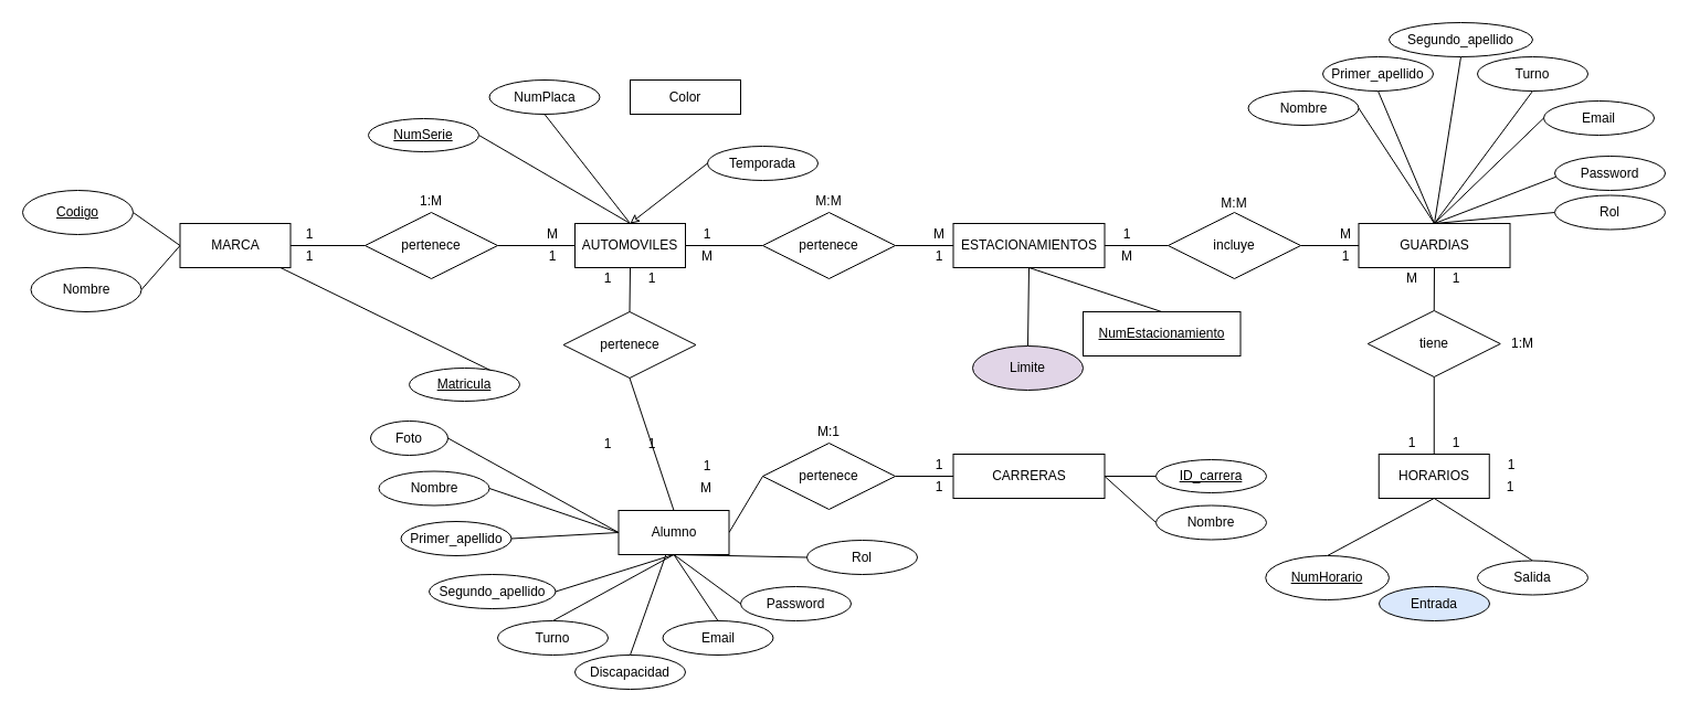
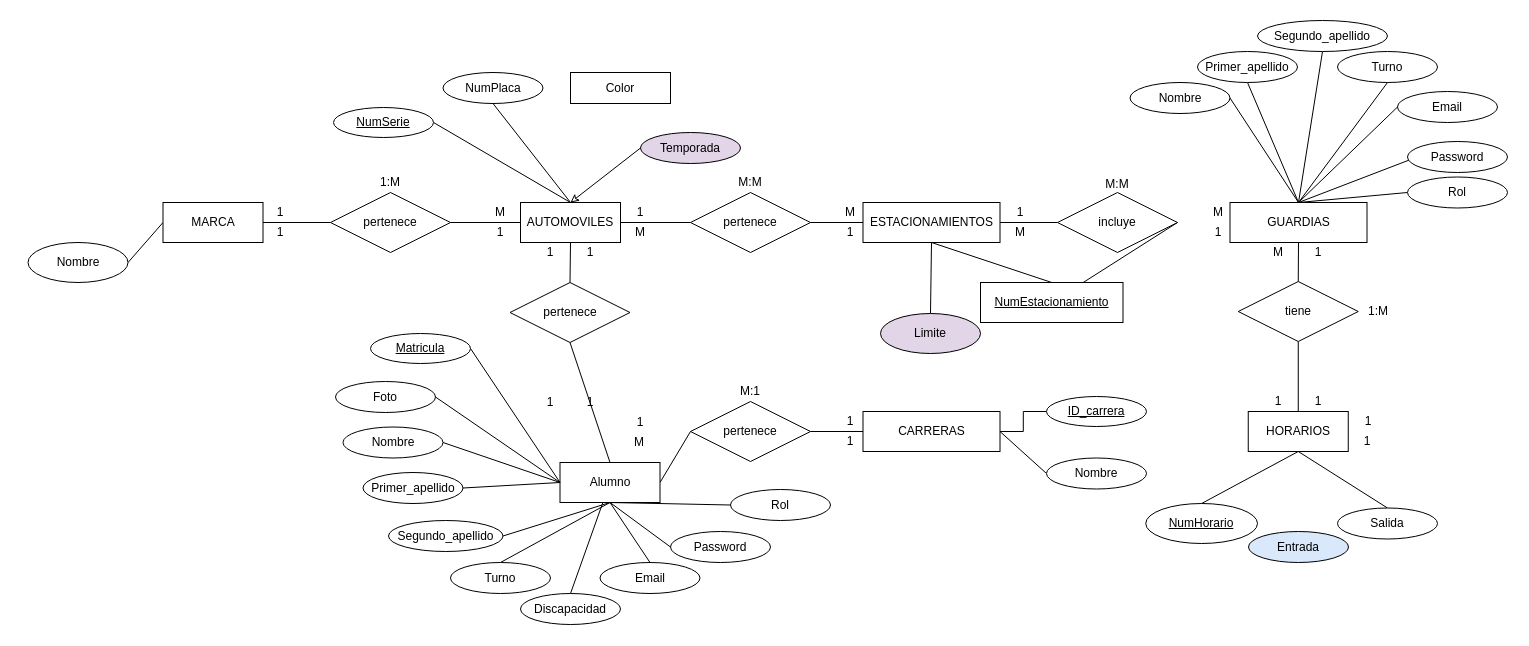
- <mxCell id="39" value="Temporada" style="ellipse;whiteSpace=wrap;html=1;align=center;" parent="1" vertex="1"><mxGeometry x="640" y="132" width="100" height="31" as="geometry" /></mxCell>
+ <mxCell id="39" value="Temporada" style="ellipse;whiteSpace=wrap;html=1;align=center;fillColor=#e1d5e7;" parent="1" vertex="1"><mxGeometry x="640" y="132" width="100" height="31" as="geometry" /></mxCell>
- <mxCell id="31" value="Codigo" style="ellipse;whiteSpace=wrap;html=1;align=center;fontStyle=4;" parent="1" vertex="1"><mxGeometry x="20" y="172" width="100" height="40" as="geometry" /></mxCell>
- <mxCell id="7" style="edgeStyle=none;rounded=0;orthogonalLoop=1;jettySize=auto;html=1;exitX=0;exitY=0.5;exitDx=0;exitDy=0;entryX=1;entryY=0.5;entryDx=0;entryDy=0;endArrow=none;endFill=0;" parent="1" source="9" target="31" edge="1"><mxGeometry relative="1" as="geometry" /></mxCell>
- <mxCell id="80" style="edgeStyle=none;rounded=0;orthogonalLoop=1;jettySize=auto;html=1;exitX=1;exitY=0.5;exitDx=0;exitDy=0;entryX=0;entryY=0.5;entryDx=0;entryDy=0;endArrow=none;endFill=0;" parent="1" source="81" target="79" edge="1"><mxGeometry relative="1" as="geometry" /></mxCell>
+ <mxCell id="80" style="edgeStyle=none;rounded=0;orthogonalLoop=1;jettySize=auto;html=1;exitX=1;exitY=0.5;exitDx=0;exitDy=0;endArrow=none;endFill=0;" parent="1" source="81" target="32" edge="1"><mxGeometry relative="1" as="geometry" /></mxCell>
- <mxCell id="50" style="rounded=0;orthogonalLoop=1;jettySize=auto;html=1;exitX=1;exitY=0.5;exitDx=0;exitDy=0;endArrow=none;endFill=0;" parent="1" source="51" target="9" edge="1"><mxGeometry relative="1" as="geometry" /></mxCell>
+ <mxCell id="50" style="rounded=0;orthogonalLoop=1;jettySize=auto;html=1;exitX=1;exitY=0.5;exitDx=0;exitDy=0;entryX=0;entryY=0.5;entryDx=0;entryDy=0;endArrow=none;endFill=0;" parent="1" source="51" target="42" edge="1"><mxGeometry relative="1" as="geometry" /></mxCell>
- <mxCell id="52" value="Foto" style="ellipse;whiteSpace=wrap;html=1;align=center;" parent="1" vertex="1"><mxGeometry x="335" y="381" width="70" height="31" as="geometry" /></mxCell>
+ <mxCell id="52" value="Foto" style="ellipse;whiteSpace=wrap;html=1;align=center;" parent="1" vertex="1"><mxGeometry x="335" y="381" width="100" height="31" as="geometry" /></mxCell>
- <mxCell id="76" value="ID_carrera" style="ellipse;whiteSpace=wrap;html=1;align=center;fontStyle=4;" parent="1" vertex="1"><mxGeometry x="1046" y="416" width="100" height="30" as="geometry" /></mxCell>
+ <mxCell id="76" value="ID_carrera" style="ellipse;whiteSpace=wrap;html=1;align=center;fontStyle=4;" parent="1" vertex="1"><mxGeometry x="1046" y="396" width="100" height="30" as="geometry" /></mxCell>
